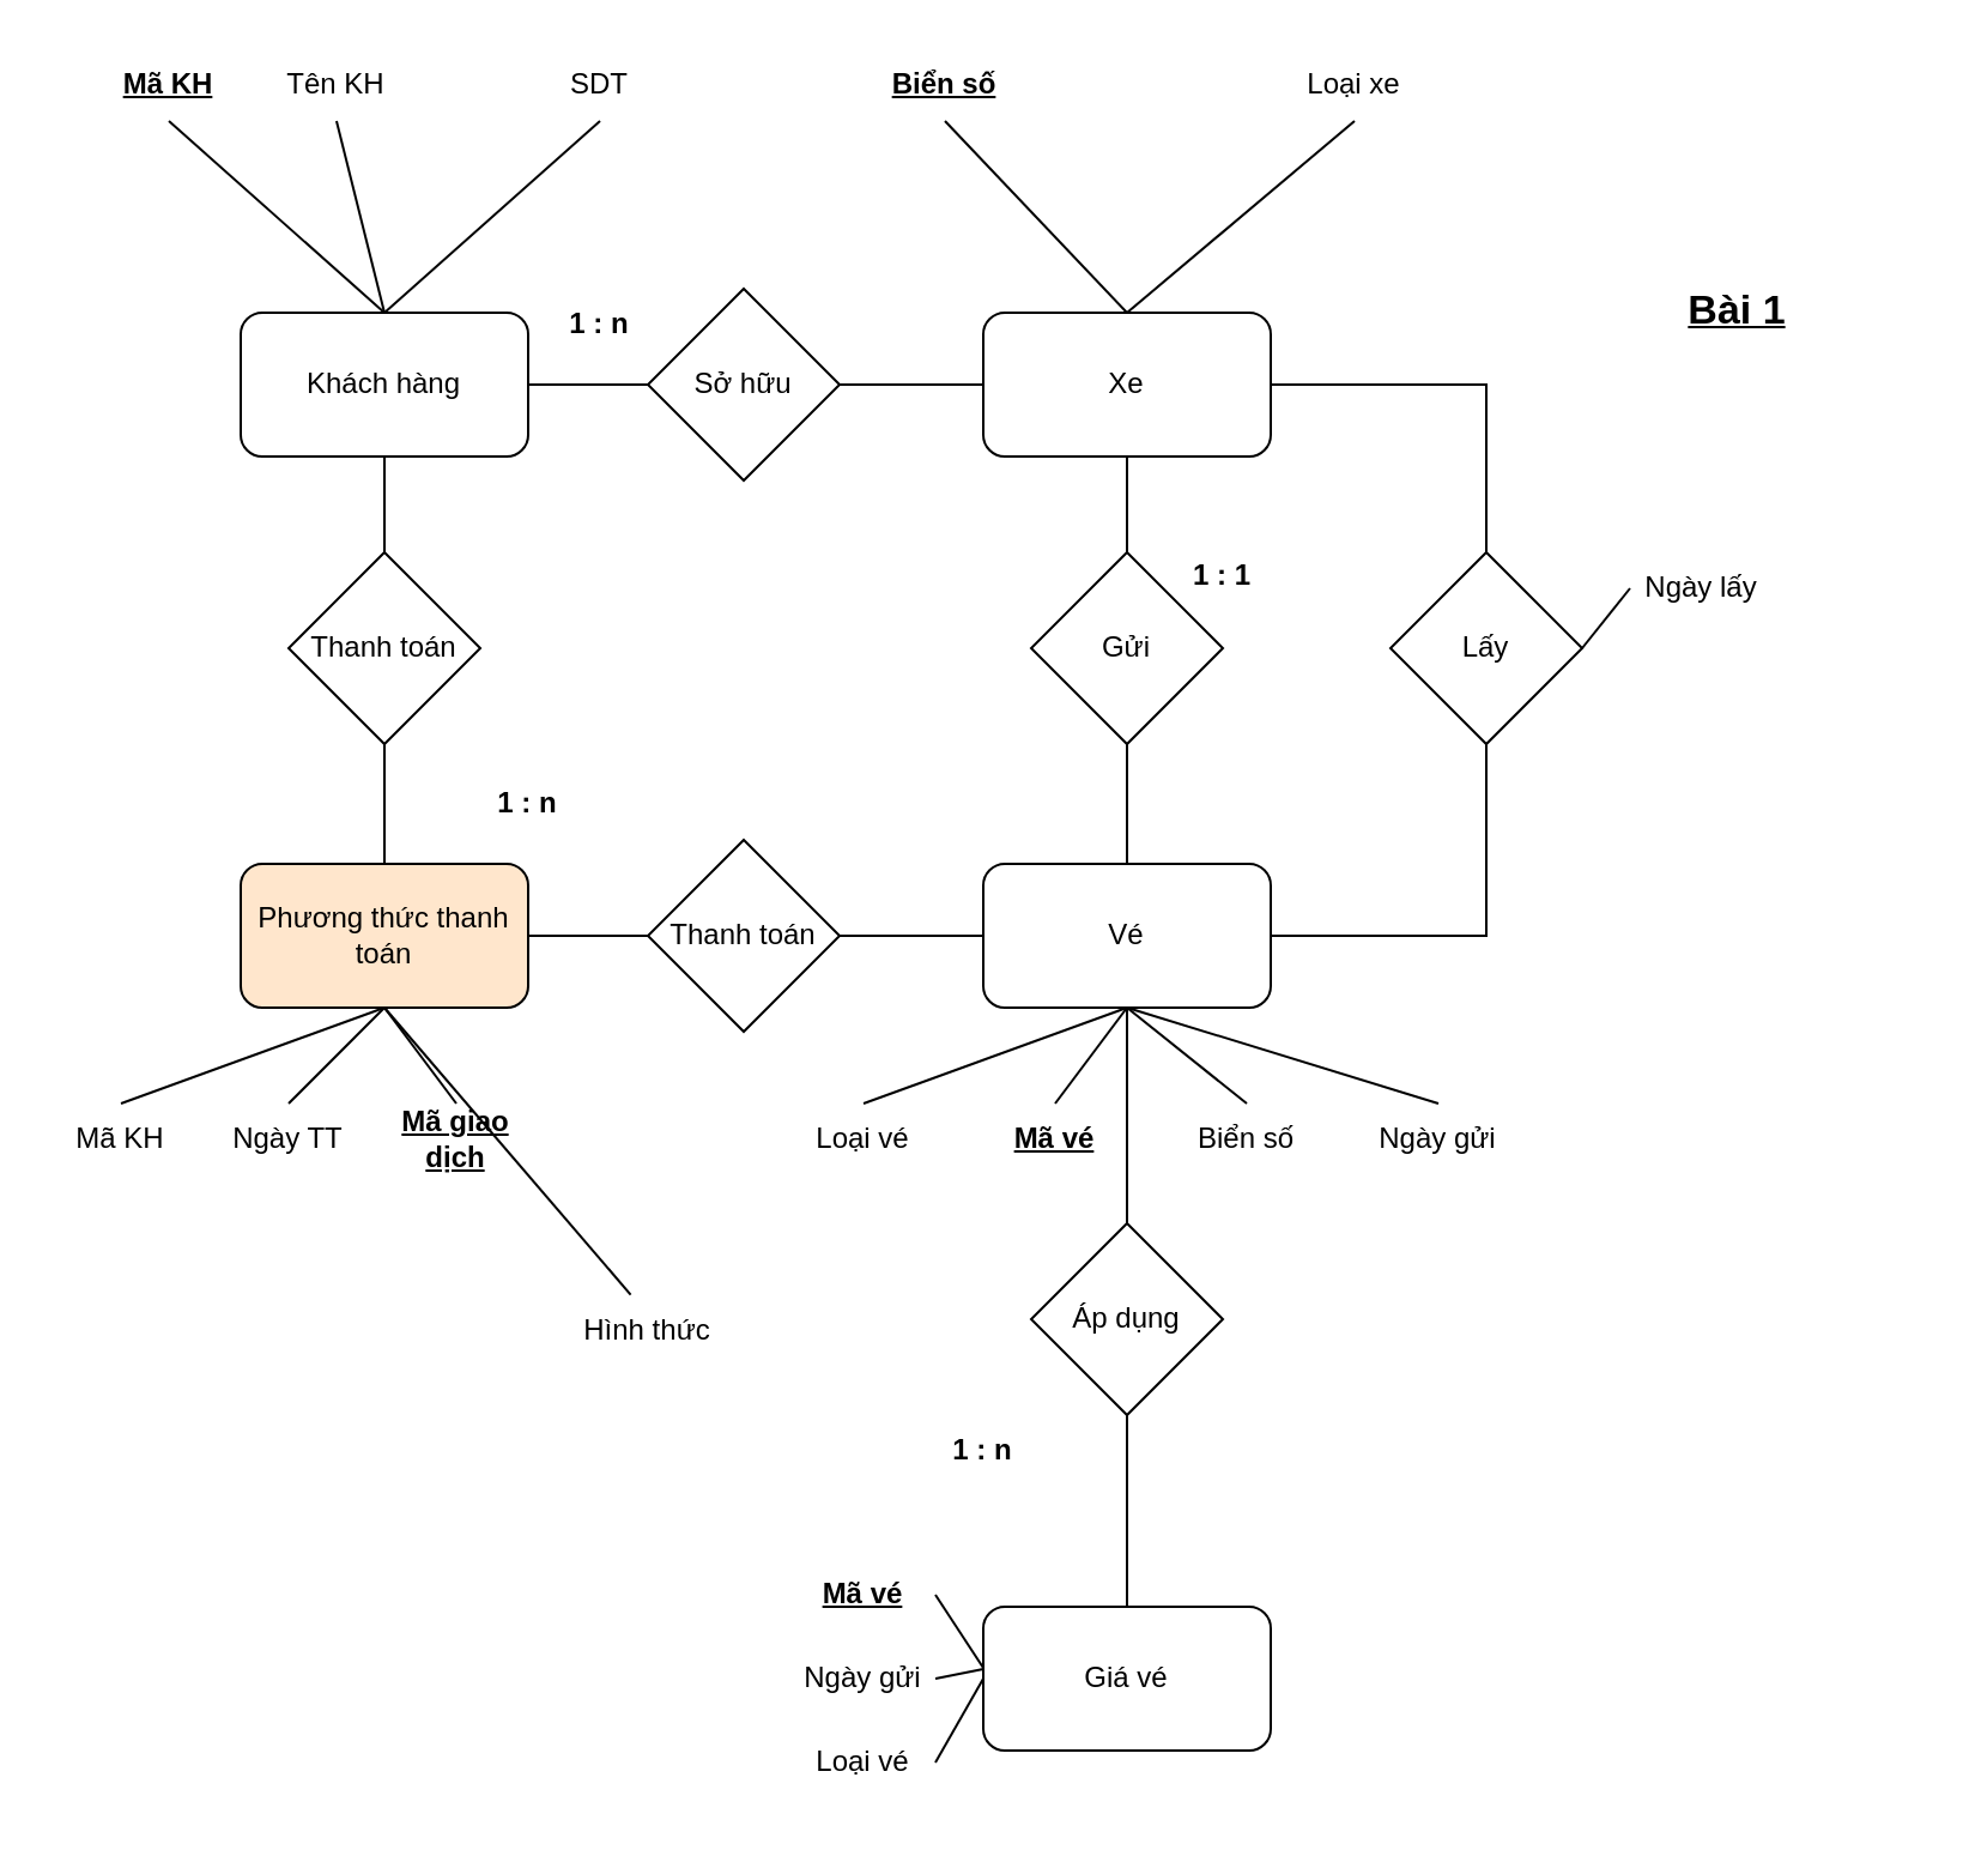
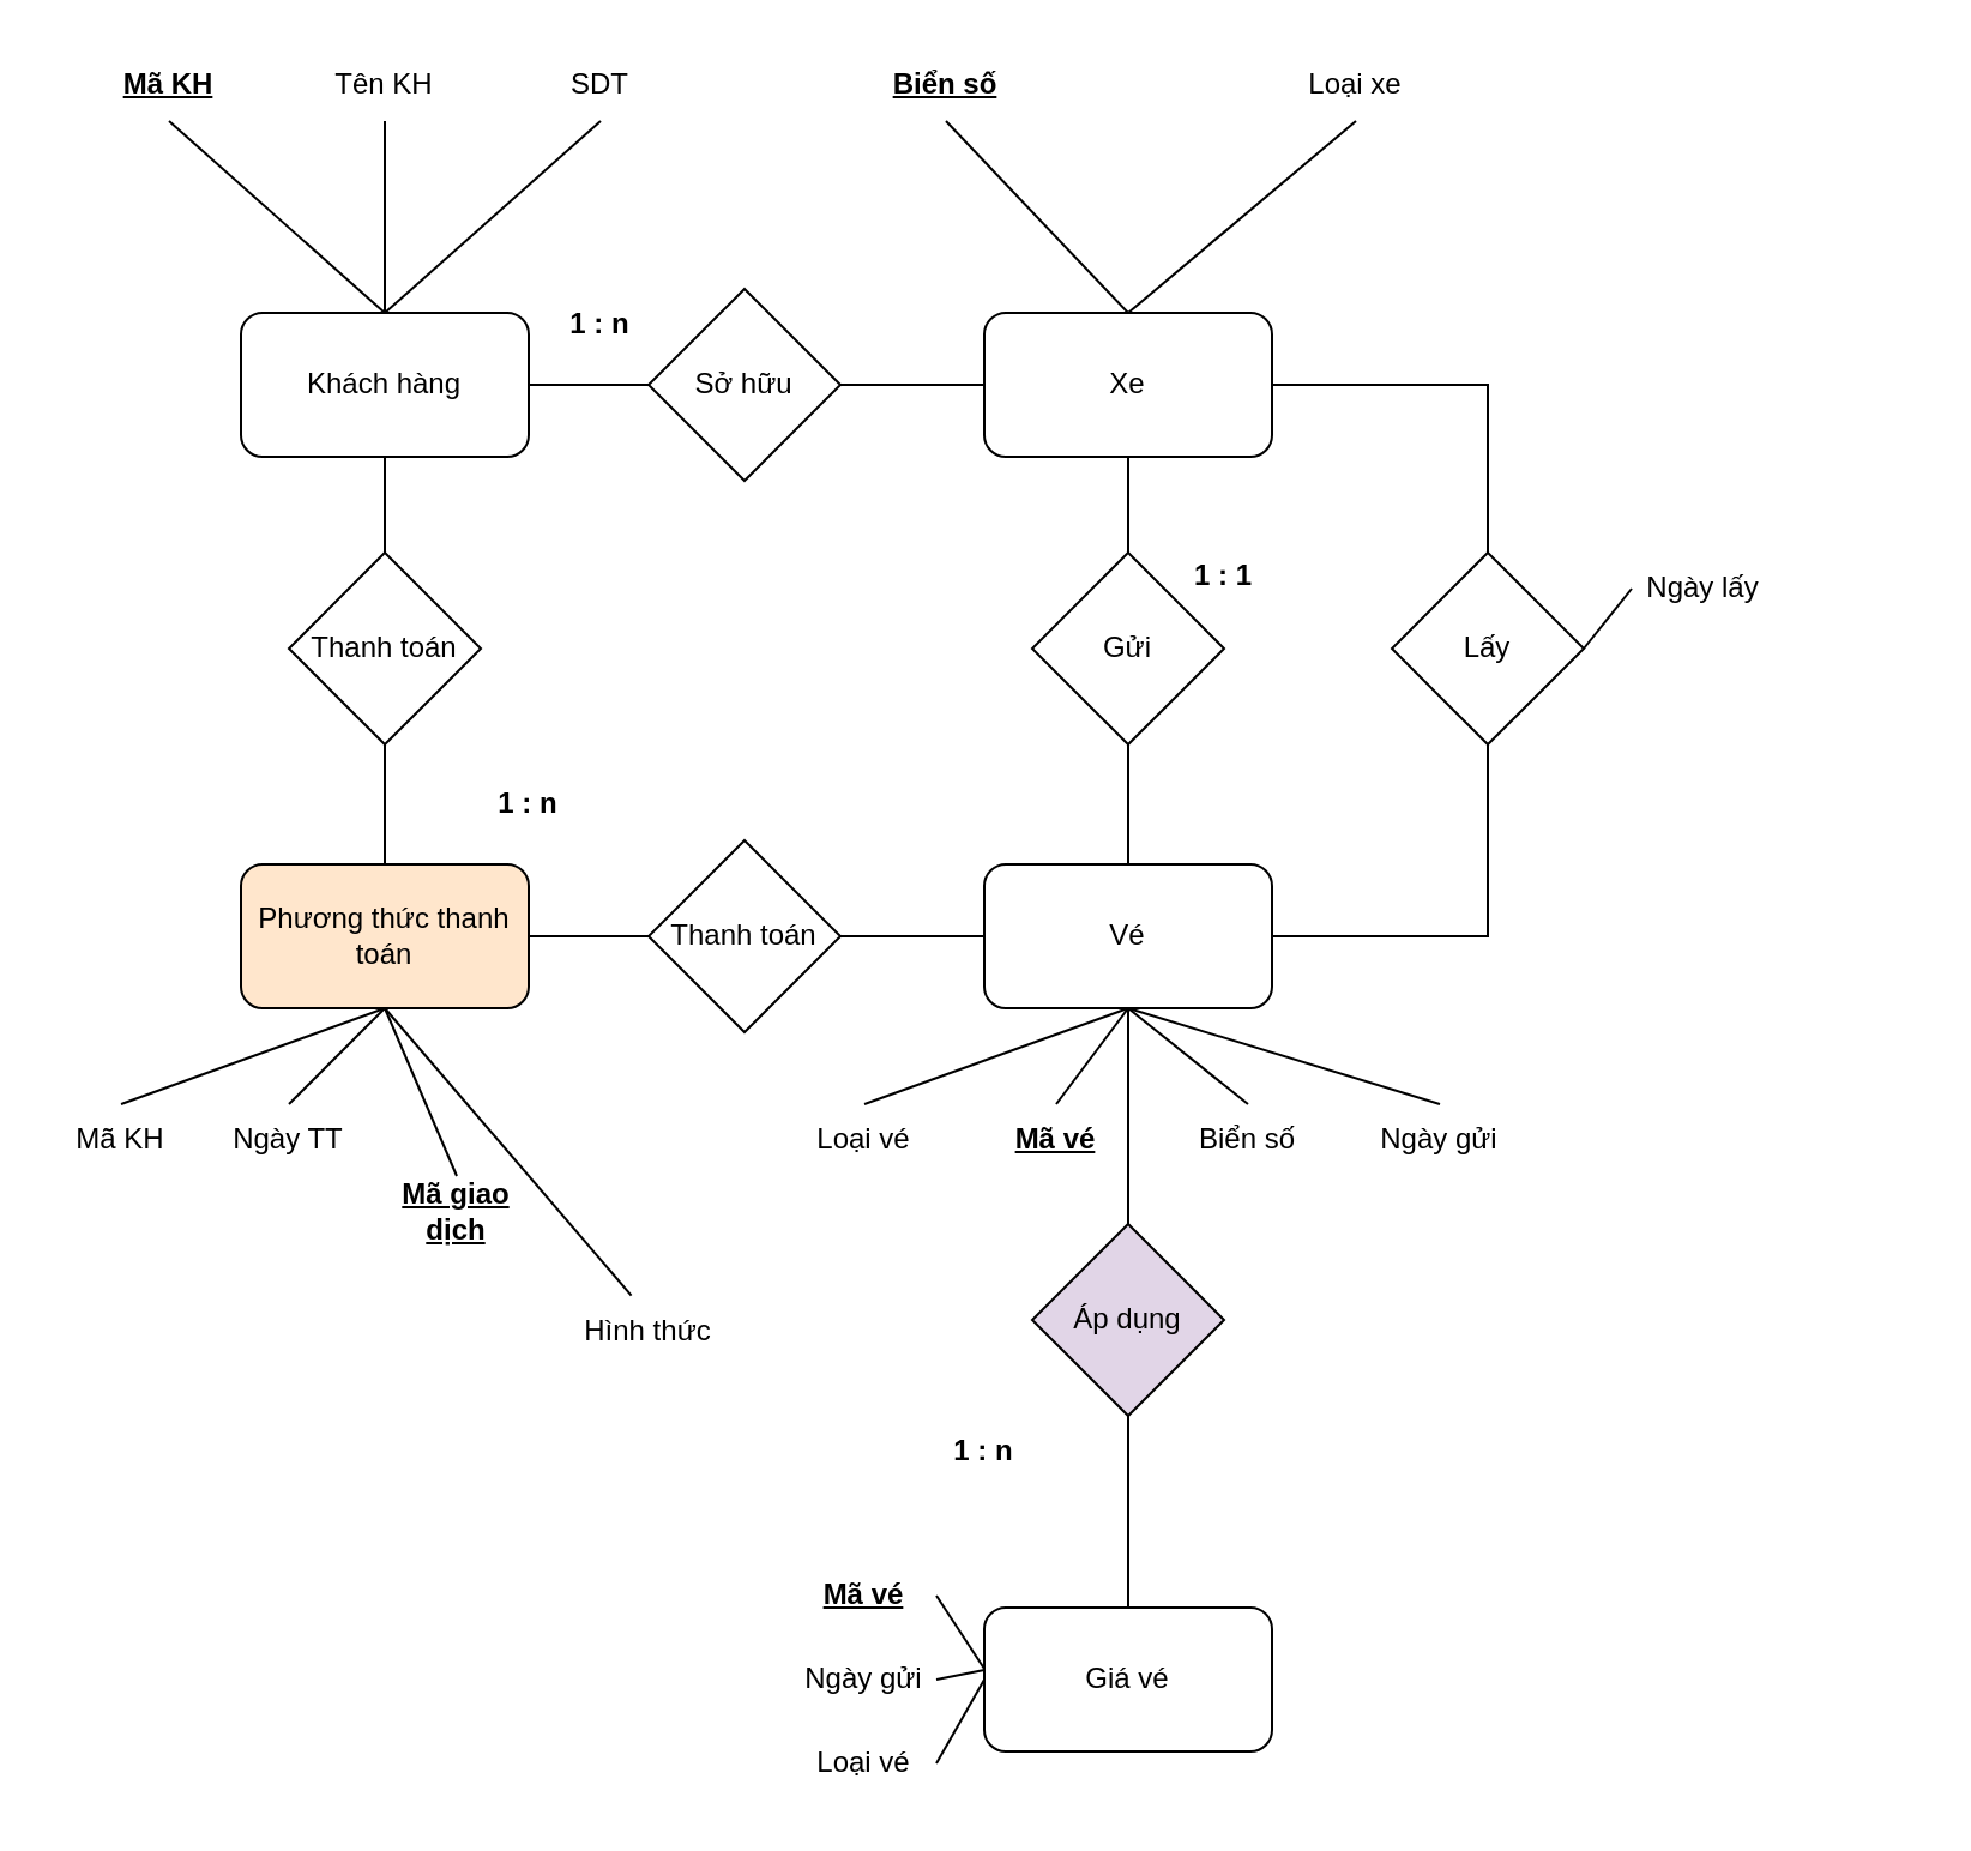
- <mxCell id="4" value="Tên KH" style="text;html=1;align=center;verticalAlign=middle;whiteSpace=wrap;rounded=0;" vertex="1" parent="1"><mxGeometry x="110" y="20" width="60" height="30" as="geometry" /></mxCell>
+ <mxCell id="4" value="Tên KH" style="text;html=1;align=center;verticalAlign=middle;whiteSpace=wrap;rounded=0;" vertex="1" parent="1"><mxGeometry x="130" y="20" width="60" height="30" as="geometry" /></mxCell>
- <mxCell id="63" value="&lt;b&gt;&lt;u&gt;&lt;font style=&quot;font-size: 17px;&quot;&gt;Bài 1&lt;/font&gt;&lt;/u&gt;&lt;/b&gt;" style="text;html=1;align=center;verticalAlign=middle;whiteSpace=wrap;rounded=0;" vertex="1" parent="1"><mxGeometry x="650" y="60" width="150" height="140" as="geometry" /></mxCell>
- <mxCell id="56" value="&lt;b&gt;&lt;u&gt;Mã giao dịch&lt;/u&gt;&lt;/b&gt;" style="text;html=1;align=center;verticalAlign=middle;whiteSpace=wrap;rounded=0;" vertex="1" parent="1"><mxGeometry x="160" y="460" width="60" height="30" as="geometry" /></mxCell>
+ <mxCell id="56" value="&lt;b&gt;&lt;u&gt;Mã giao dịch&lt;/u&gt;&lt;/b&gt;" style="text;html=1;align=center;verticalAlign=middle;whiteSpace=wrap;rounded=0;" vertex="1" parent="1"><mxGeometry x="160" y="490" width="60" height="30" as="geometry" /></mxCell>
- <mxCell id="38" value="Áp dụng" style="rhombus;whiteSpace=wrap;html=1;" vertex="1" parent="1"><mxGeometry x="430" y="510" width="80" height="80" as="geometry" /></mxCell>
+ <mxCell id="38" value="Áp dụng" style="rhombus;whiteSpace=wrap;html=1;fillColor=#e1d5e7;" vertex="1" parent="1"><mxGeometry x="430" y="510" width="80" height="80" as="geometry" /></mxCell>
